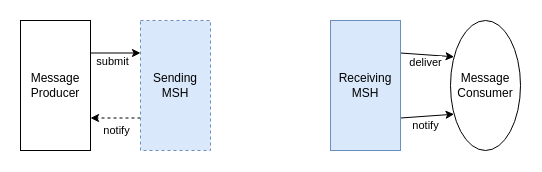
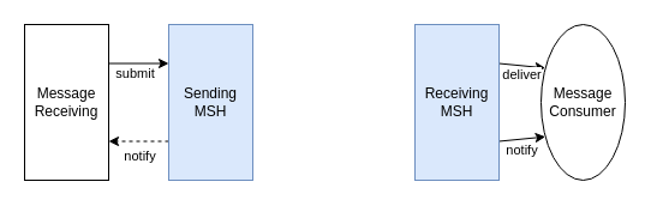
- <mxCell id="12" value="Message&lt;br&gt;Producer" style="rounded=0;whiteSpace=wrap;html=1;" vertex="1" parent="1"><mxGeometry x="20" y="20" width="70" height="130" as="geometry" /></mxCell>
+ <mxCell id="12" value="Message&lt;br&gt;Receiving" style="rounded=0;whiteSpace=wrap;html=1;" vertex="1" parent="1"><mxGeometry x="20" y="20" width="70" height="130" as="geometry" /></mxCell>
- <mxCell id="4" value="Sending &lt;br&gt;MSH" style="rounded=0;whiteSpace=wrap;html=1;fillColor=#dae8fc;strokeColor=#6c8ebf;dashed=1;" parent="1" vertex="1"><mxGeometry x="140" y="20" width="70" height="130" as="geometry" /></mxCell>
+ <mxCell id="4" value="Sending &lt;br&gt;MSH" style="rounded=0;whiteSpace=wrap;html=1;fillColor=#dae8fc;strokeColor=#6c8ebf;" parent="1" vertex="1"><mxGeometry x="140" y="20" width="70" height="130" as="geometry" /></mxCell>
- <mxCell id="9" value="Receiving&lt;br&gt;MSH" style="rounded=0;whiteSpace=wrap;html=1;fillColor=#dae8fc;strokeColor=#6c8ebf;" vertex="1" parent="1"><mxGeometry x="330" y="20" width="70" height="130" as="geometry" /></mxCell>
+ <mxCell id="9" value="Receiving&lt;br&gt;MSH" style="rounded=0;whiteSpace=wrap;html=1;fillColor=#dae8fc;strokeColor=#6c8ebf;" vertex="1" parent="1"><mxGeometry x="345" y="20" width="70" height="130" as="geometry" /></mxCell>
